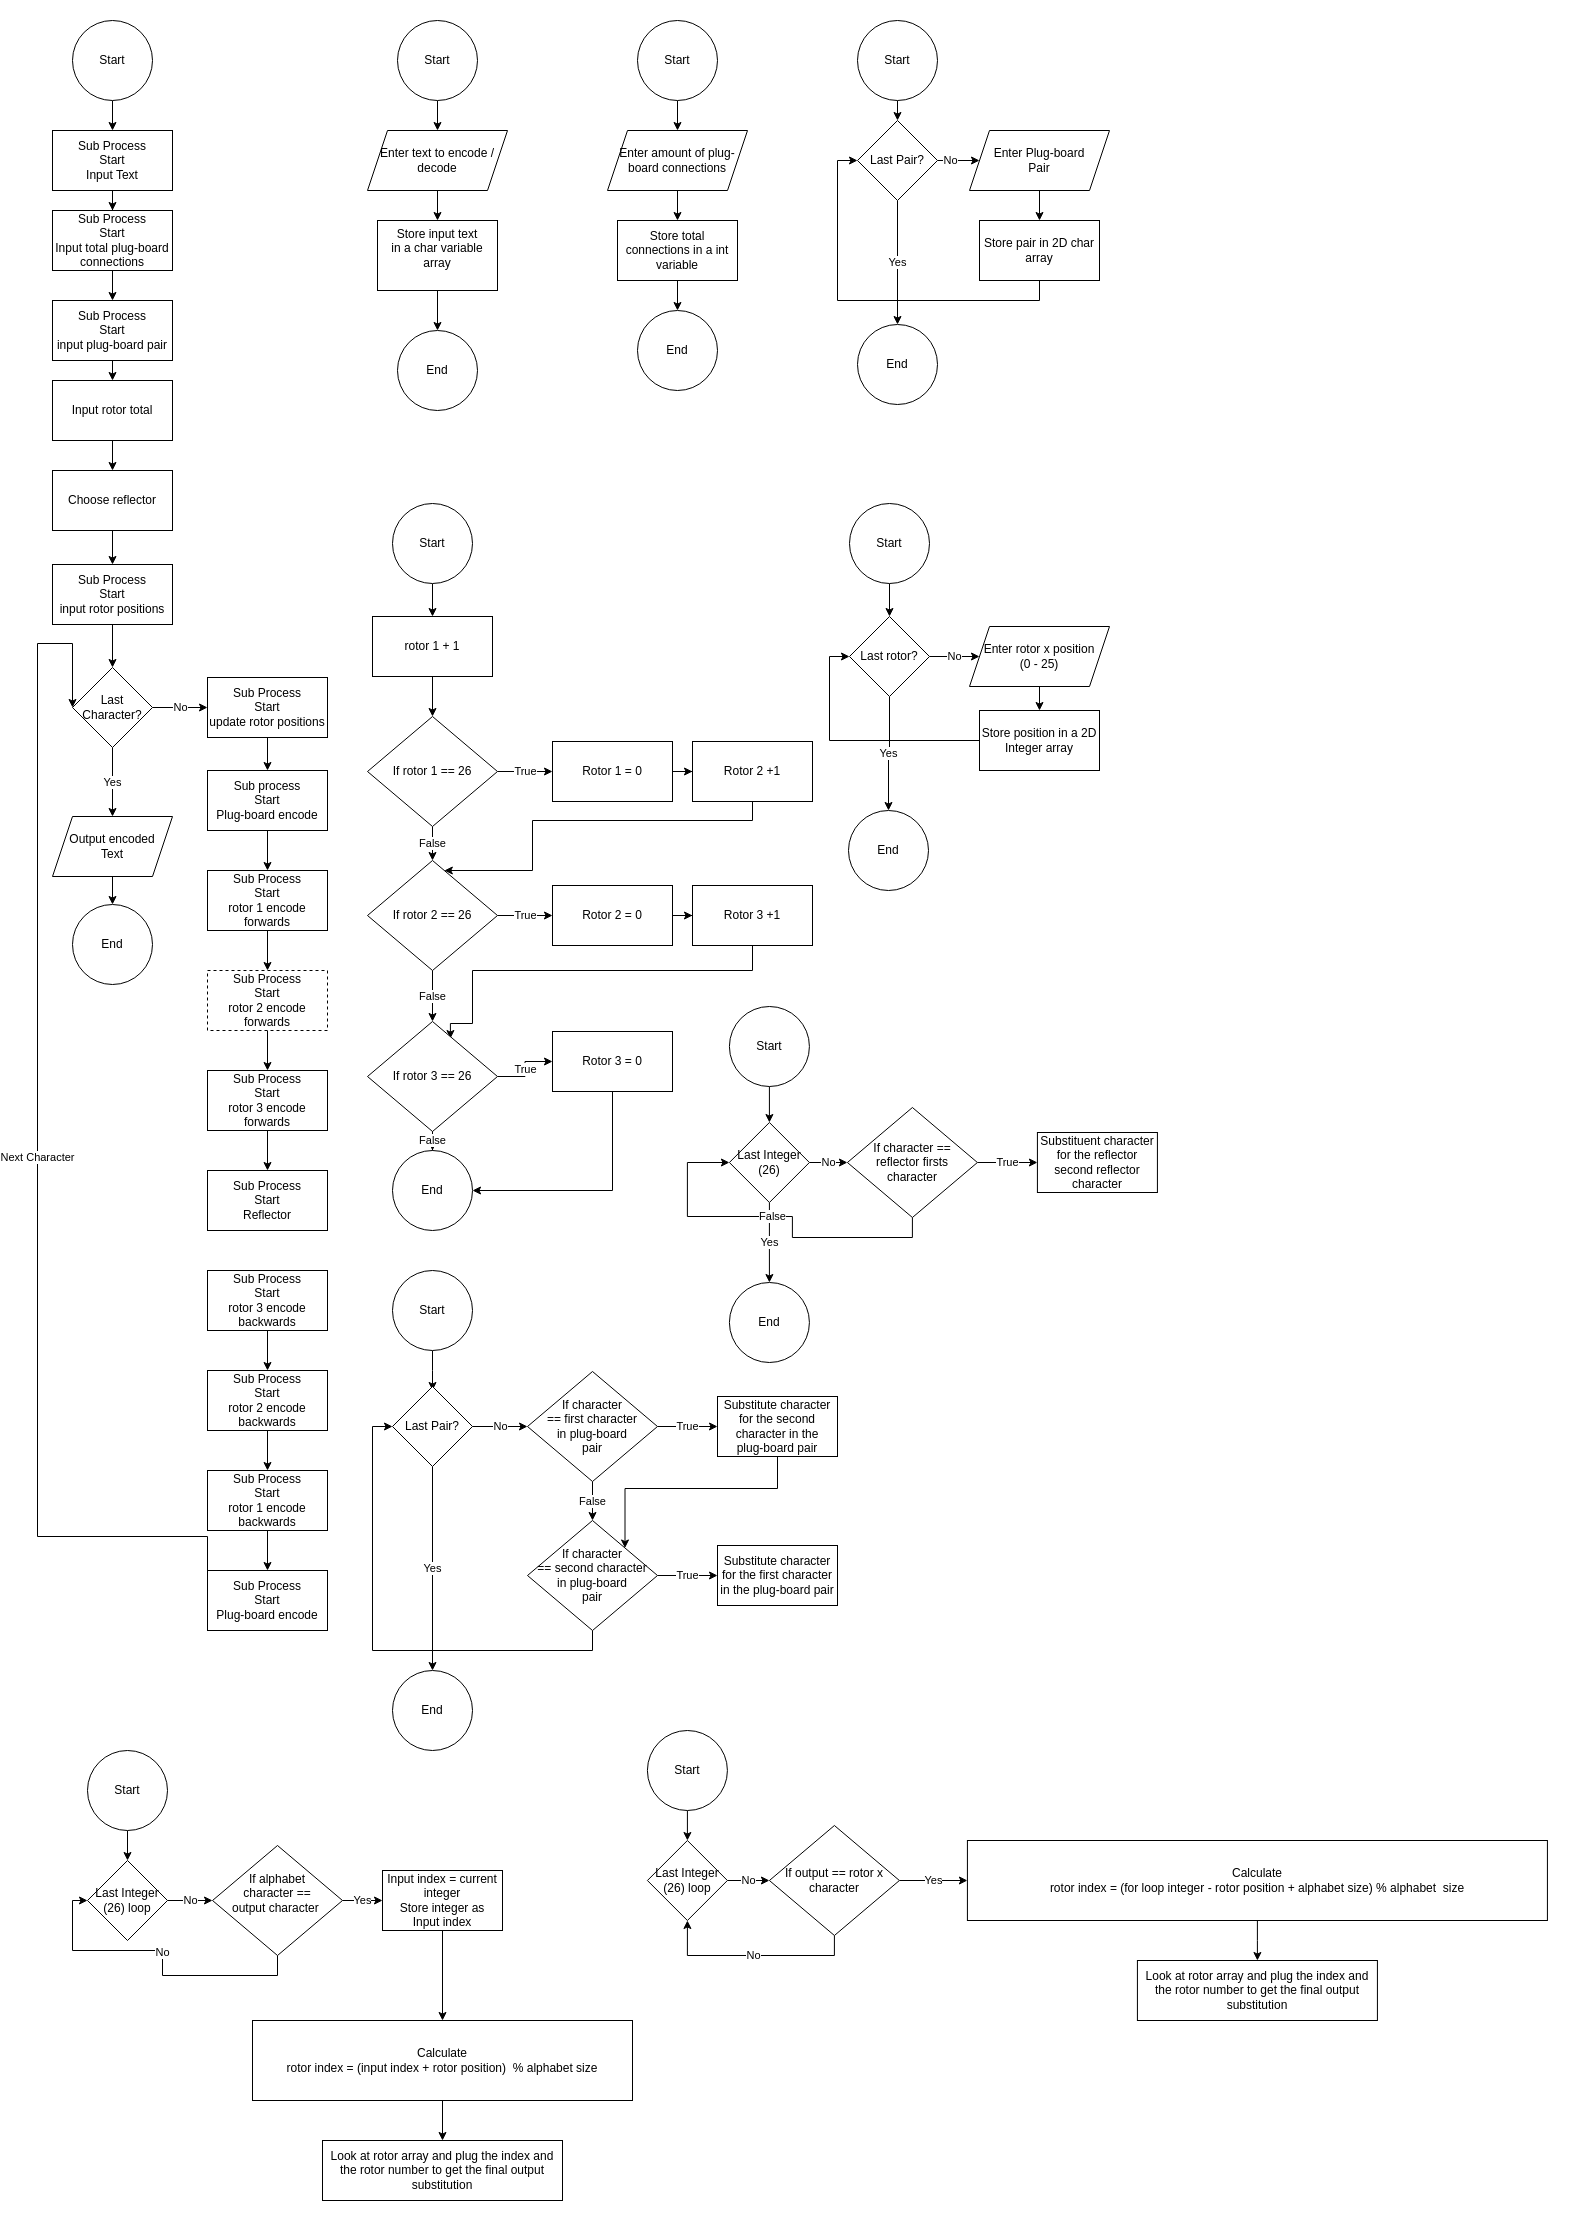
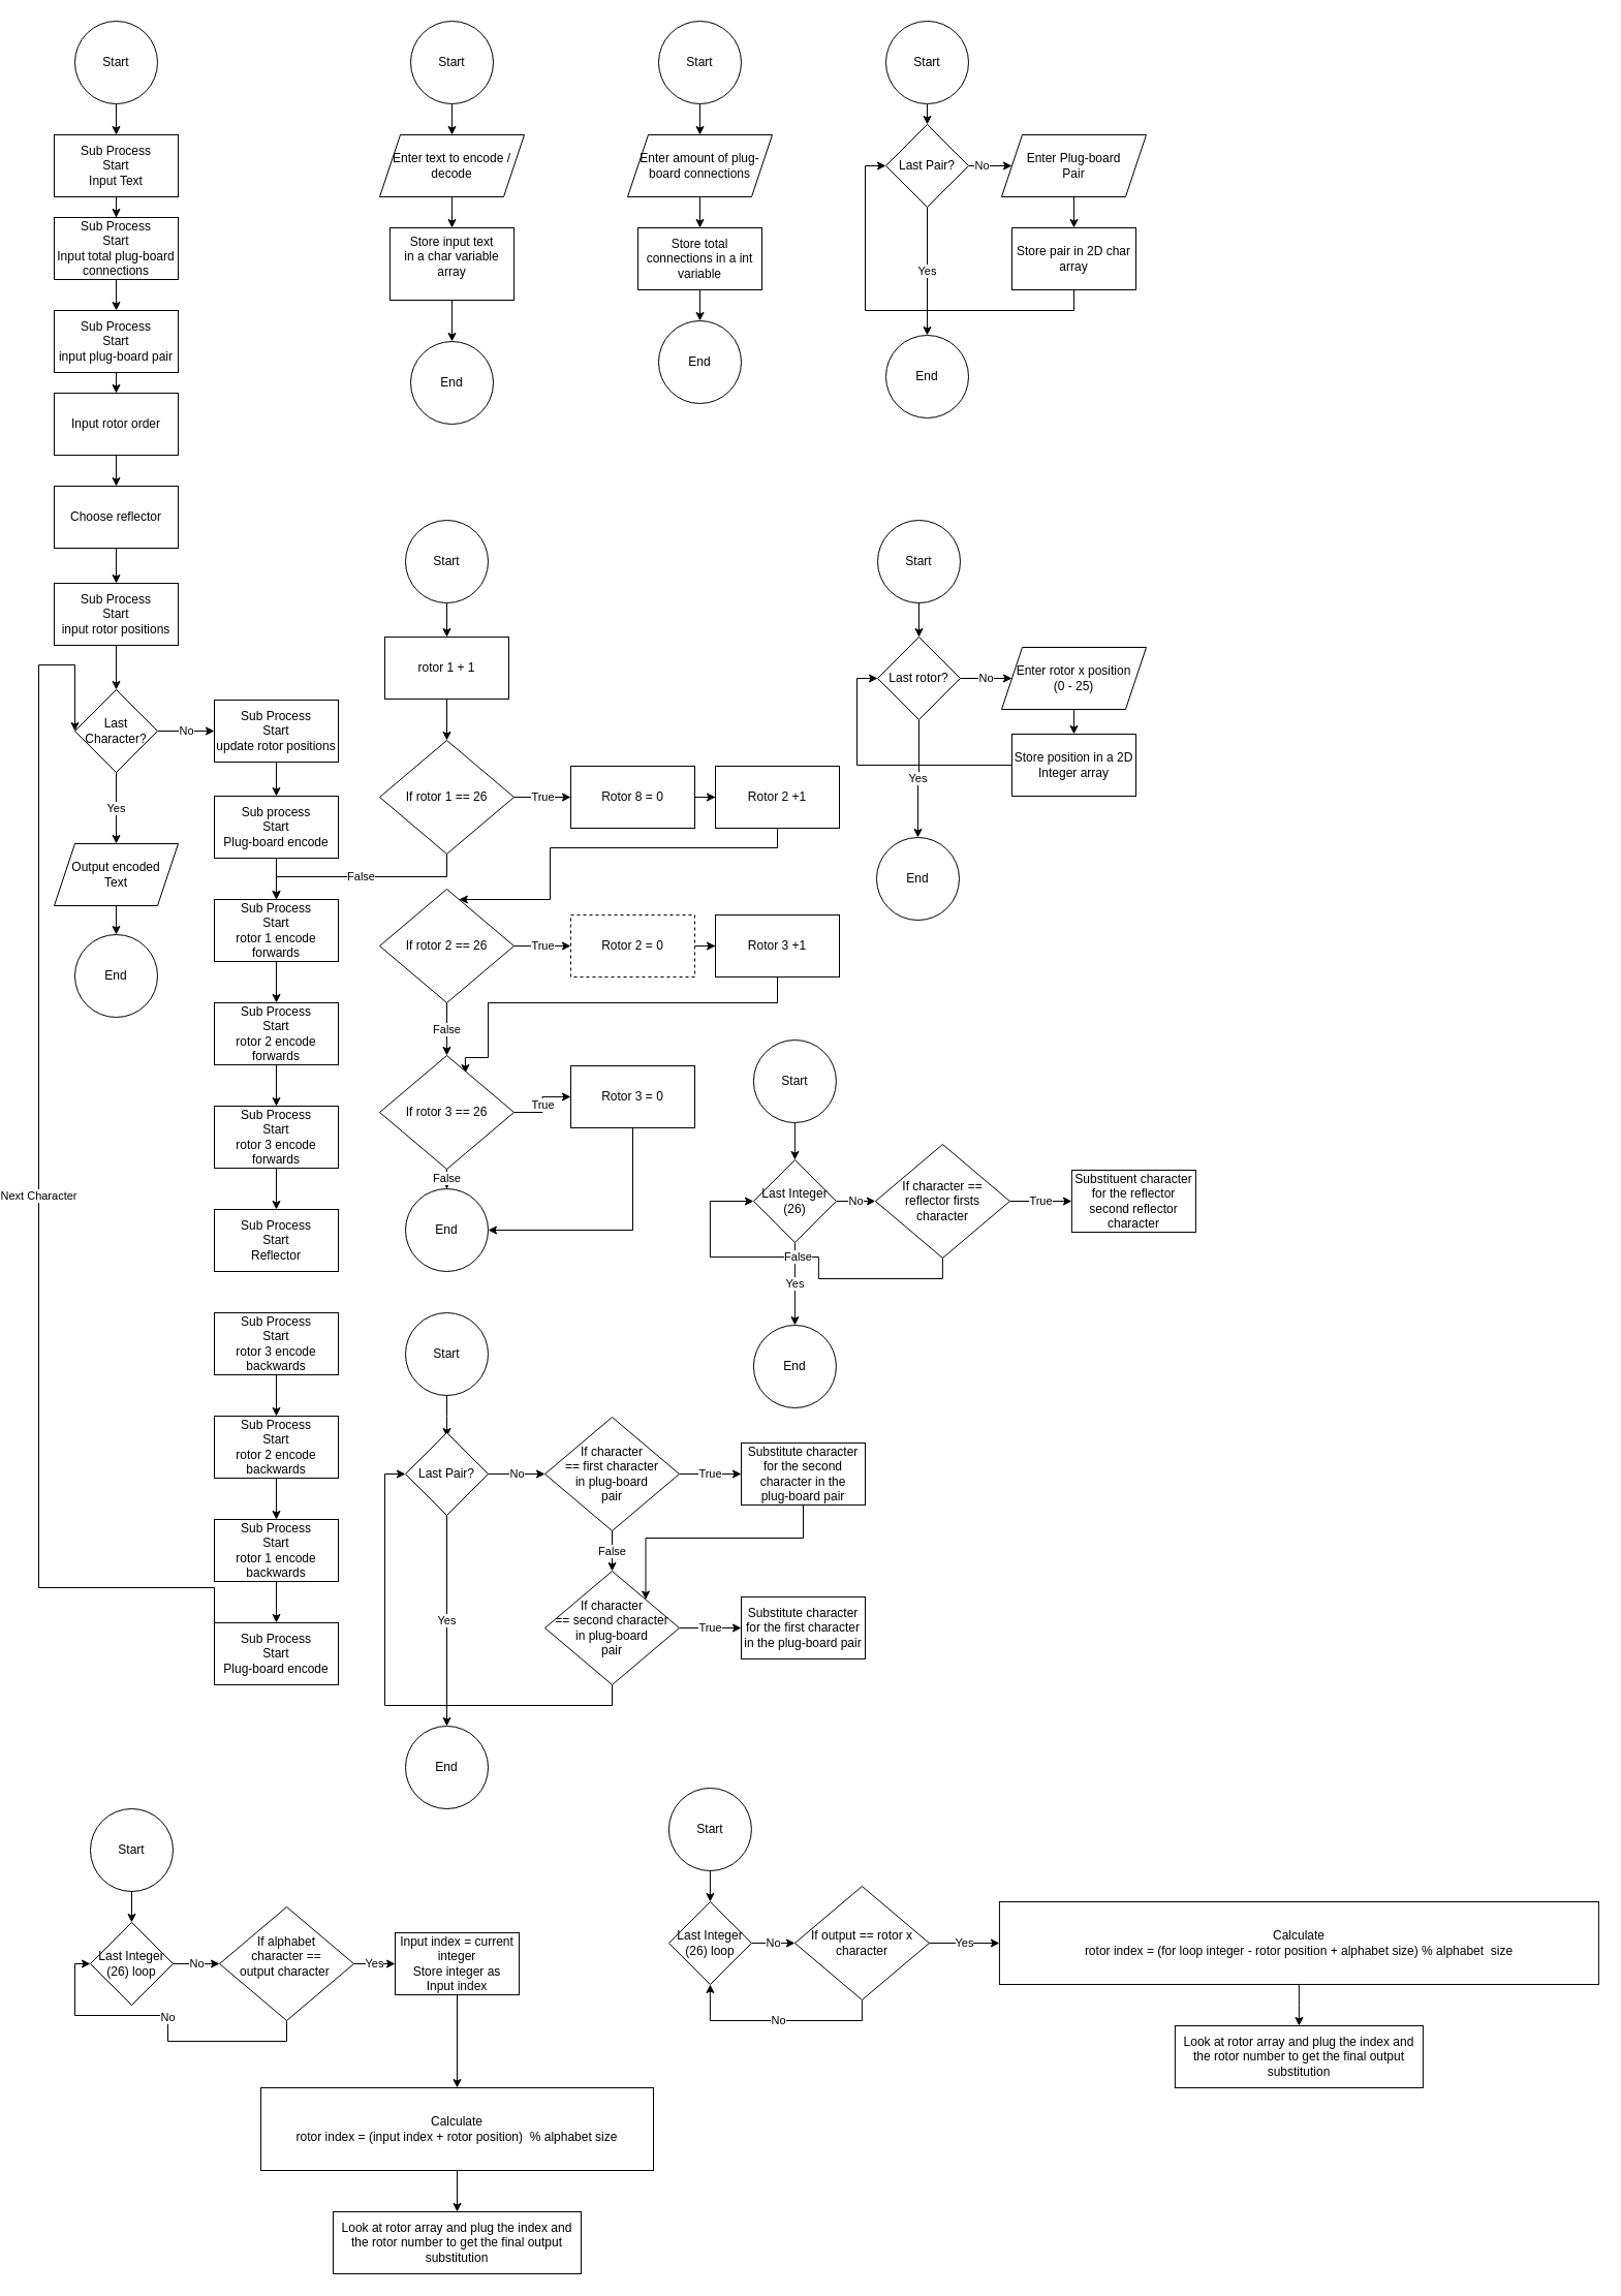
- <mxCell id="143" value="&lt;div&gt;Input rotor total&lt;/div&gt;" style="rounded=0;whiteSpace=wrap;html=1;" vertex="1" parent="1"><mxGeometry x="35" y="380" width="120" height="60" as="geometry" /></mxCell>
+ <mxCell id="143" value="&lt;div&gt;Input rotor order&lt;/div&gt;" style="rounded=0;whiteSpace=wrap;html=1;" vertex="1" parent="1"><mxGeometry x="35" y="380" width="120" height="60" as="geometry" /></mxCell>
- <mxCell id="82" value="Rotor 1 = 0" style="whiteSpace=wrap;html=1;" parent="1" vertex="1"><mxGeometry x="535" y="741" width="120" height="60" as="geometry" /></mxCell>
+ <mxCell id="82" value="Rotor 8 = 0" style="whiteSpace=wrap;html=1;" parent="1" vertex="1"><mxGeometry x="535" y="741" width="120" height="60" as="geometry" /></mxCell>
- <mxCell id="76" value="False" style="edgeStyle=orthogonalEdgeStyle;rounded=0;orthogonalLoop=1;jettySize=auto;html=1;exitX=0.5;exitY=1;exitDx=0;exitDy=0;entryX=0.5;entryY=0;entryDx=0;entryDy=0;" parent="1" source="77" target="80" edge="1"><mxGeometry relative="1" as="geometry" /></mxCell>
+ <mxCell id="76" value="False" style="edgeStyle=orthogonalEdgeStyle;rounded=0;orthogonalLoop=1;jettySize=auto;html=1;exitX=0.5;exitY=1;exitDx=0;exitDy=0;" parent="1" source="77" target="20" edge="1"><mxGeometry relative="1" as="geometry" /></mxCell>
- <mxCell id="86" value="Rotor 2 = 0" style="whiteSpace=wrap;html=1;" parent="1" vertex="1"><mxGeometry x="535" y="885" width="120" height="60" as="geometry" /></mxCell>
+ <mxCell id="86" value="Rotor 2 = 0" style="whiteSpace=wrap;html=1;dashed=1;" parent="1" vertex="1"><mxGeometry x="535" y="885" width="120" height="60" as="geometry" /></mxCell>
- <mxCell id="22" value="&lt;div&gt;Sub Process &lt;br&gt;&lt;/div&gt;&lt;div&gt;Start&lt;/div&gt;&lt;div&gt;rotor 2 encode forwards&lt;br&gt;&lt;/div&gt;" style="whiteSpace=wrap;html=1;dashed=1;" parent="1" vertex="1"><mxGeometry x="190" y="970" width="120" height="60" as="geometry" /></mxCell>
+ <mxCell id="22" value="&lt;div&gt;Sub Process &lt;br&gt;&lt;/div&gt;&lt;div&gt;Start&lt;/div&gt;&lt;div&gt;rotor 2 encode forwards&lt;br&gt;&lt;/div&gt;" style="whiteSpace=wrap;html=1;" parent="1" vertex="1"><mxGeometry x="190" y="970" width="120" height="60" as="geometry" /></mxCell>
